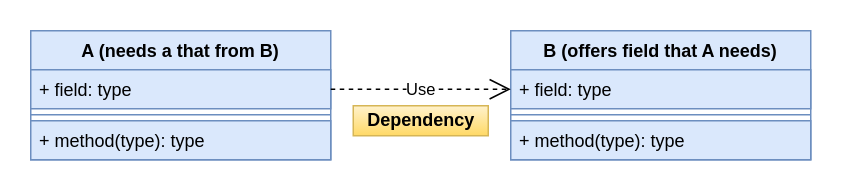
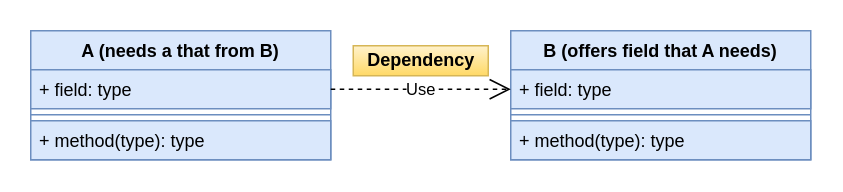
- <mxCell id="10" value="&lt;b&gt;Dependency&lt;/b&gt;" style="text;html=1;align=center;verticalAlign=middle;resizable=0;points=[];autosize=1;fillColor=#fff2cc;strokeColor=#d6b656;gradientColor=#ffd966;" parent="1" vertex="1"><mxGeometry x="235" y="70" width="90" height="20" as="geometry" /></mxCell>
+ <mxCell id="10" value="&lt;b&gt;Dependency&lt;/b&gt;" style="text;html=1;align=center;verticalAlign=middle;resizable=0;points=[];autosize=1;fillColor=#fff2cc;strokeColor=#d6b656;gradientColor=#ffd966;" parent="1" vertex="1"><mxGeometry x="235" y="30" width="90" height="20" as="geometry" /></mxCell>
